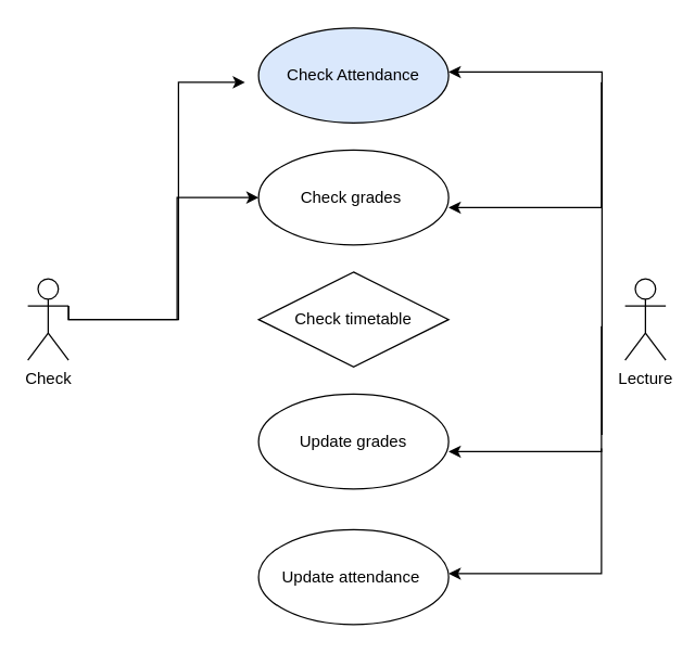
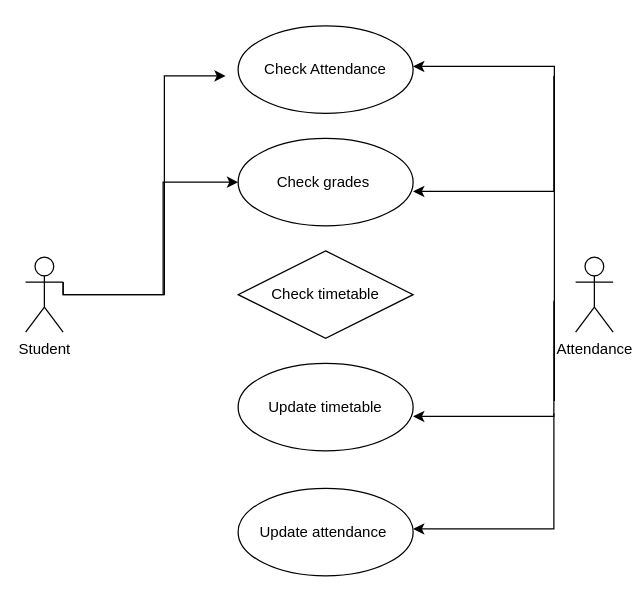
- <mxCell id="8" value="Check Attendance" style="ellipse;whiteSpace=wrap;html=1;fillColor=#dae8fc;" parent="1" vertex="1"><mxGeometry x="190" y="20" width="140" height="70" as="geometry" /></mxCell>
+ <mxCell id="8" value="Check Attendance" style="ellipse;whiteSpace=wrap;html=1;" parent="1" vertex="1"><mxGeometry x="190" y="20" width="140" height="70" as="geometry" /></mxCell>
- <mxCell id="4" value="Check&lt;br&gt;" style="shape=umlActor;verticalLabelPosition=bottom;verticalAlign=top;html=1;" parent="1" vertex="1"><mxGeometry x="20" y="205" width="30" height="60" as="geometry" /></mxCell>
+ <mxCell id="4" value="Student&lt;br&gt;" style="shape=umlActor;verticalLabelPosition=bottom;verticalAlign=top;html=1;" parent="1" vertex="1"><mxGeometry x="20" y="205" width="30" height="60" as="geometry" /></mxCell>
- <mxCell id="6" value="Lecture" style="shape=umlActor;verticalLabelPosition=bottom;verticalAlign=top;html=1;" parent="1" vertex="1"><mxGeometry x="460" y="205" width="30" height="60" as="geometry" /></mxCell>
+ <mxCell id="6" value="Attendance" style="shape=umlActor;verticalLabelPosition=bottom;verticalAlign=top;html=1;" parent="1" vertex="1"><mxGeometry x="460" y="205" width="30" height="60" as="geometry" /></mxCell>
- <mxCell id="10" value="Update grades" style="ellipse;whiteSpace=wrap;html=1;" parent="1" vertex="1"><mxGeometry x="190" y="290" width="140" height="70" as="geometry" /></mxCell>
+ <mxCell id="10" value="Update timetable" style="ellipse;whiteSpace=wrap;html=1;" parent="1" vertex="1"><mxGeometry x="190" y="290" width="140" height="70" as="geometry" /></mxCell>
